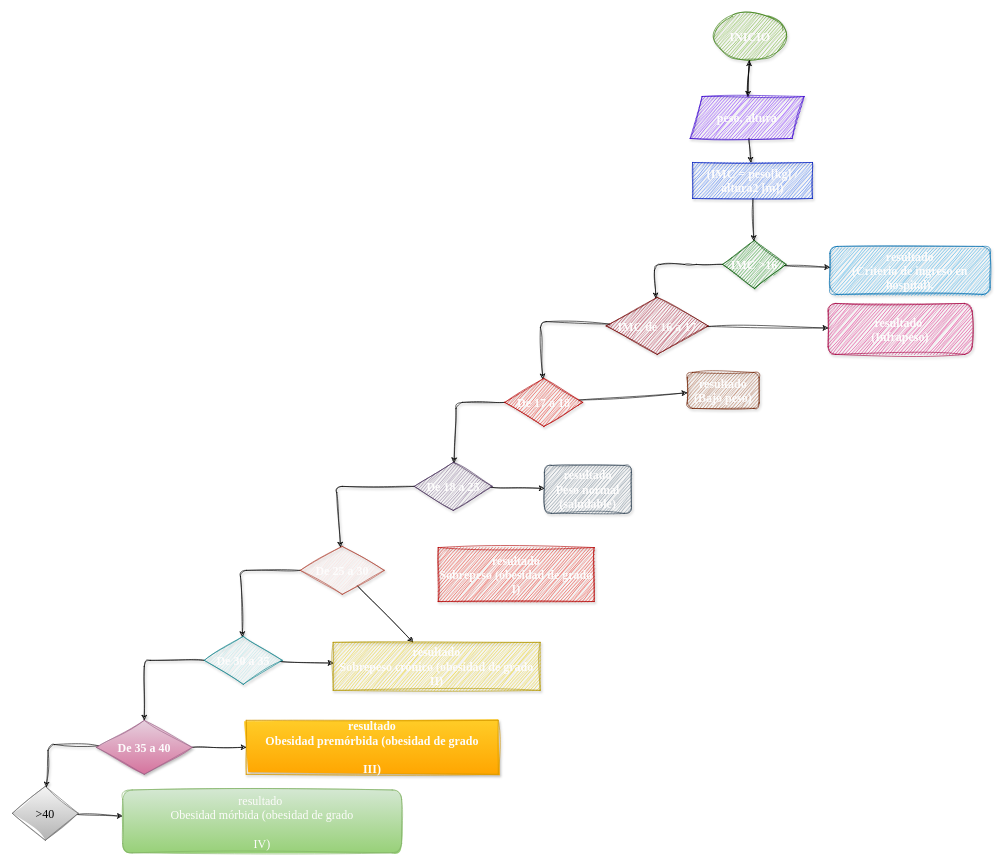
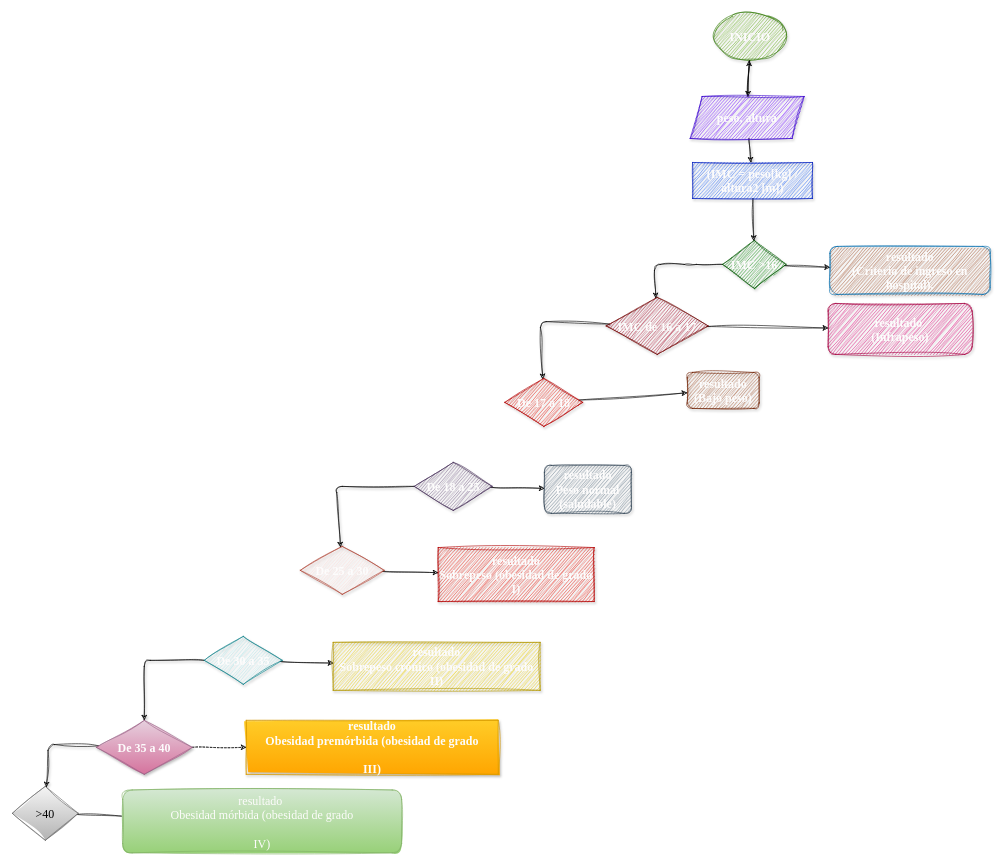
- <mxCell id="32" value="resultado&lt;br&gt;(Criterio de ingreso en hospital)." style="rounded=1;whiteSpace=wrap;html=1;fontSize=20;fontFamily=Architects Daughter;sketch=1;hachureGap=4;jiggle=2;curveFitting=1;fontSource=https%3A%2F%2Ffonts.googleapis.com%2Fcss%3Ffamily%3DArchitects%2BDaughter;shadow=1;fontStyle=1;fillColor=#1ba1e2;fontColor=#fdfcfc;strokeColor=#006EAF;" vertex="1" parent="1"><mxGeometry x="1383" y="410" width="267" height="80" as="geometry" /></mxCell>
+ <mxCell id="32" value="resultado&lt;br&gt;(Criterio de ingreso en hospital)." style="rounded=1;whiteSpace=wrap;html=1;fontSize=20;fontFamily=Architects Daughter;sketch=1;hachureGap=4;jiggle=2;curveFitting=1;fontSource=https%3A%2F%2Ffonts.googleapis.com%2Fcss%3Ffamily%3DArchitects%2BDaughter;shadow=1;fontStyle=1;fillColor=#a0522d;fontColor=#fdfcfc;strokeColor=#006EAF;" vertex="1" parent="1"><mxGeometry x="1383" y="410" width="267" height="80" as="geometry" /></mxCell>
- <mxCell id="15" value="" style="edgeStyle=none;sketch=1;hachureGap=4;jiggle=2;curveFitting=1;html=1;fontFamily=Architects Daughter;fontSource=https%3A%2F%2Ffonts.googleapis.com%2Fcss%3Ffamily%3DArchitects%2BDaughter;fontSize=16;shadow=1;fontStyle=1;fontColor=#fdfcfc;" parent="1" source="17" target="20" edge="1"><mxGeometry relative="1" as="geometry"><Array as="points"><mxPoint x="760" y="670" /></Array></mxGeometry></mxCell>
- <mxCell id="21" value="" style="edgeStyle=none;sketch=1;hachureGap=4;jiggle=2;curveFitting=1;html=1;fontFamily=Architects Daughter;fontSource=https%3A%2F%2Ffonts.googleapis.com%2Fcss%3Ffamily%3DArchitects%2BDaughter;fontSize=16;shadow=1;fontStyle=1;fontColor=#fdfcfc;" parent="1" source="23" target="26" edge="1"><mxGeometry relative="1" as="geometry"><Array as="points"><mxPoint x="400" y="950" /></Array></mxGeometry></mxCell>
- <mxCell id="22" value="" style="edgeStyle=none;sketch=1;hachureGap=4;jiggle=2;curveFitting=1;html=1;fontFamily=Architects Daughter;fontSource=https%3A%2F%2Ffonts.googleapis.com%2Fcss%3Ffamily%3DArchitects%2BDaughter;fontSize=16;fontColor=#fdfcfc;" edge="1" parent="1" source="23" target="37"><mxGeometry relative="1" as="geometry" /></mxCell>
+ <mxCell id="22" value="" style="edgeStyle=none;sketch=1;hachureGap=4;jiggle=2;curveFitting=1;html=1;fontFamily=Architects Daughter;fontSource=https%3A%2F%2Ffonts.googleapis.com%2Fcss%3Ffamily%3DArchitects%2BDaughter;fontSize=16;fontColor=#fdfcfc;" edge="1" parent="1" source="23" target="36"><mxGeometry relative="1" as="geometry" /></mxCell>
- <mxCell id="28" value="" style="edgeStyle=none;sketch=1;hachureGap=4;jiggle=2;curveFitting=1;html=1;fontFamily=Architects Daughter;fontSource=https%3A%2F%2Ffonts.googleapis.com%2Fcss%3Ffamily%3DArchitects%2BDaughter;fontSize=16;fontColor=#fdfcfc;" edge="1" parent="1" source="29" target="38"><mxGeometry relative="1" as="geometry" /></mxCell>
+ <mxCell id="28" value="" style="edgeStyle=none;sketch=1;hachureGap=4;jiggle=2;curveFitting=1;html=1;fontFamily=Architects Daughter;fontSource=https%3A%2F%2Ffonts.googleapis.com%2Fcss%3Ffamily%3DArchitects%2BDaughter;fontSize=16;fontColor=#fdfcfc;dashed=1;" edge="1" parent="1" source="29" target="38"><mxGeometry relative="1" as="geometry" /></mxCell>
- <mxCell id="30" value="" style="edgeStyle=none;sketch=1;hachureGap=4;jiggle=2;curveFitting=1;html=1;fontFamily=Architects Daughter;fontSource=https%3A%2F%2Ffonts.googleapis.com%2Fcss%3Ffamily%3DArchitects%2BDaughter;fontSize=16;fontColor=#fdfcfc;" edge="1" parent="1" source="31" target="39"><mxGeometry relative="1" as="geometry" /></mxCell>
+ <mxCell id="30" value="" style="edgeStyle=none;sketch=1;hachureGap=4;jiggle=2;curveFitting=1;html=1;fontFamily=Architects Daughter;fontSource=https%3A%2F%2Ffonts.googleapis.com%2Fcss%3Ffamily%3DArchitects%2BDaughter;fontSize=16;fontColor=#fdfcfc;endArrow=none;" edge="1" parent="1" source="31" target="39"><mxGeometry relative="1" as="geometry" /></mxCell>
